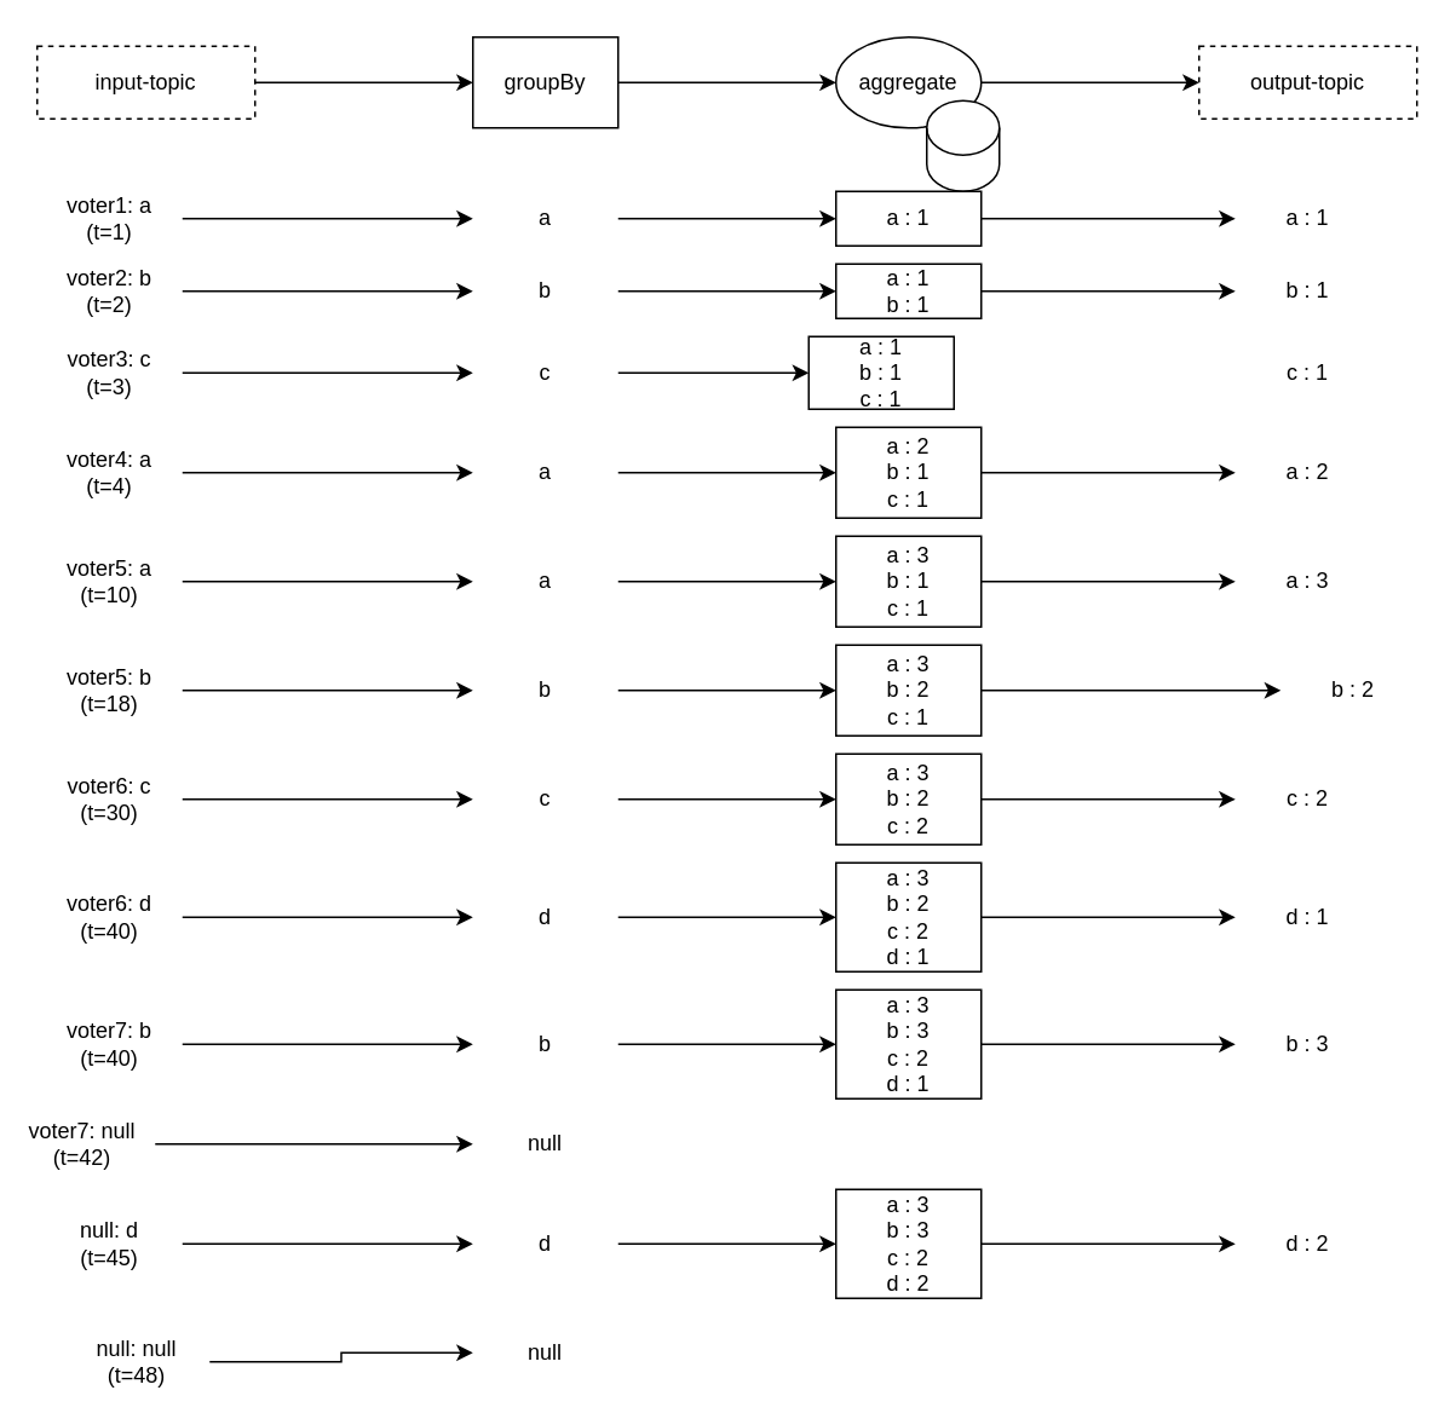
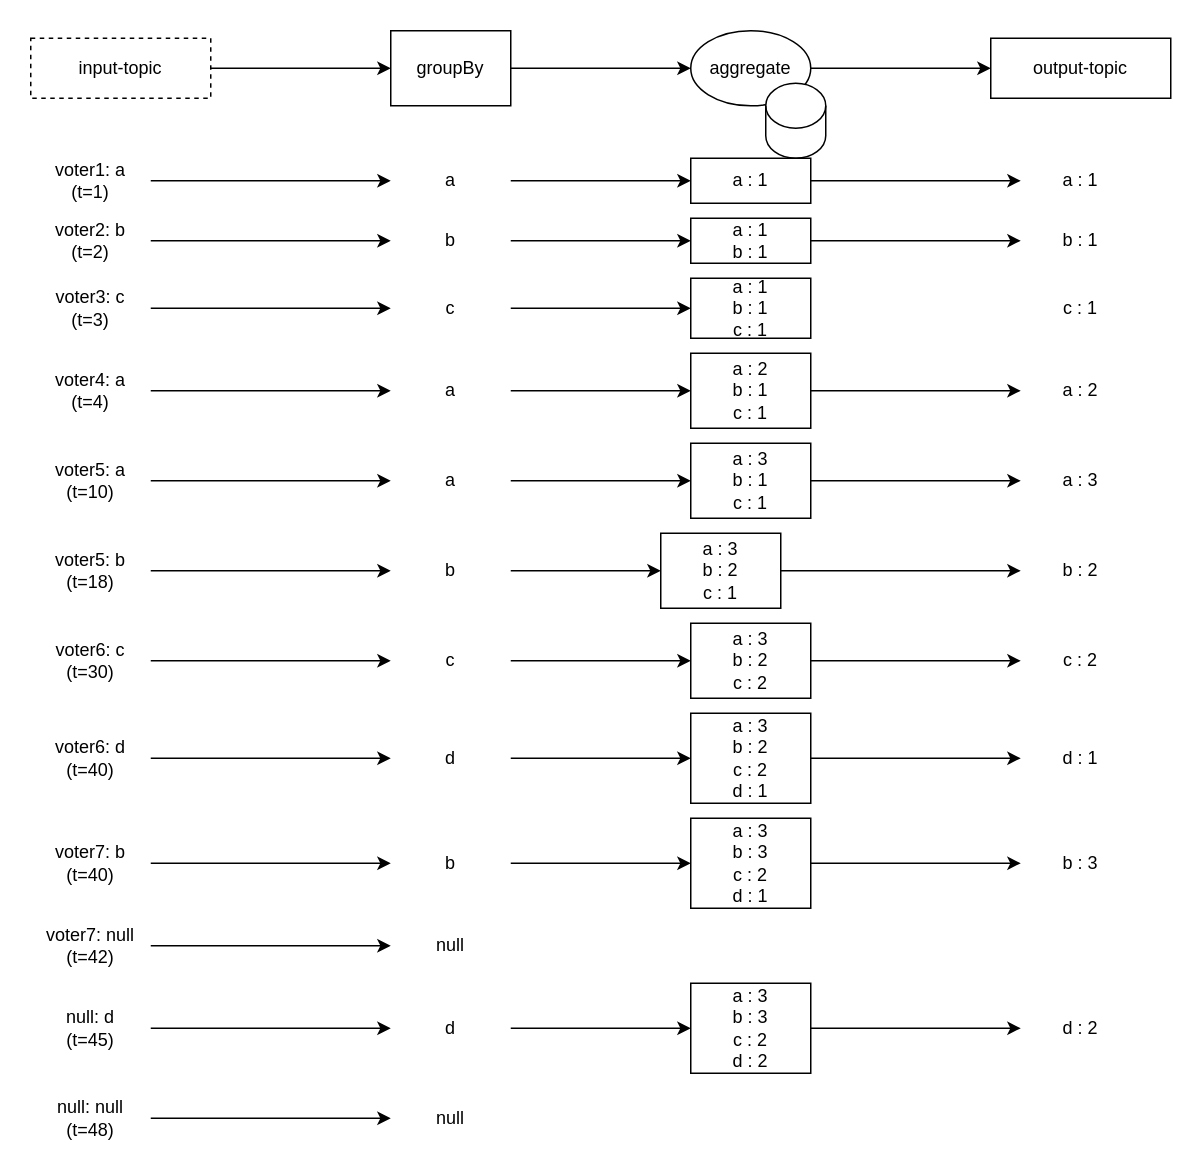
- <mxCell id="9" value="&lt;div&gt;&lt;font&gt;output-topic&lt;/font&gt;&lt;/div&gt;" style="rounded=0;whiteSpace=wrap;html=1;strokeColor=#000000;fontColor=#000000;dashed=1;" vertex="1" parent="1"><mxGeometry x="660" y="25" width="120" height="40" as="geometry" /></mxCell>
+ <mxCell id="9" value="&lt;div&gt;&lt;font&gt;output-topic&lt;/font&gt;&lt;/div&gt;" style="rounded=0;whiteSpace=wrap;html=1;strokeColor=#000000;fontColor=#000000;" vertex="1" parent="1"><mxGeometry x="660" y="25" width="120" height="40" as="geometry" /></mxCell>
- <mxCell id="28" value="a : 1&lt;div&gt;b : 1&lt;/div&gt;&lt;div&gt;c : 1&lt;/div&gt;" style="text;html=1;align=center;verticalAlign=middle;whiteSpace=wrap;rounded=0;fontColor=#000000;strokeColor=default;" vertex="1" parent="1"><mxGeometry x="445" y="185" width="80" height="40" as="geometry" /></mxCell>
+ <mxCell id="28" value="a : 1&lt;div&gt;b : 1&lt;/div&gt;&lt;div&gt;c : 1&lt;/div&gt;" style="text;html=1;align=center;verticalAlign=middle;whiteSpace=wrap;rounded=0;fontColor=#000000;strokeColor=default;" vertex="1" parent="1"><mxGeometry x="460" y="185" width="80" height="40" as="geometry" /></mxCell>
- <mxCell id="49" value="a : 3&lt;div&gt;b : 2&lt;/div&gt;&lt;div&gt;c : 1&lt;/div&gt;" style="text;html=1;align=center;verticalAlign=middle;whiteSpace=wrap;rounded=0;fontColor=#000000;strokeColor=default;" vertex="1" parent="1"><mxGeometry x="460" y="355" width="80" height="50" as="geometry" /></mxCell>
+ <mxCell id="49" value="a : 3&lt;div&gt;b : 2&lt;/div&gt;&lt;div&gt;c : 1&lt;/div&gt;" style="text;html=1;align=center;verticalAlign=middle;whiteSpace=wrap;rounded=0;fontColor=#000000;strokeColor=default;" vertex="1" parent="1"><mxGeometry x="440" y="355" width="80" height="50" as="geometry" /></mxCell>
- <mxCell id="50" value="b : 2" style="text;html=1;align=center;verticalAlign=middle;whiteSpace=wrap;rounded=0;fontColor=#000000;" vertex="1" parent="1"><mxGeometry x="705" y="365" width="80" height="30" as="geometry" /></mxCell>
+ <mxCell id="50" value="b : 2" style="text;html=1;align=center;verticalAlign=middle;whiteSpace=wrap;rounded=0;fontColor=#000000;" vertex="1" parent="1"><mxGeometry x="680" y="365" width="80" height="30" as="geometry" /></mxCell>
- <mxCell id="73" value="voter7: null&lt;div&gt;(t=42)&lt;/div&gt;" style="text;html=1;align=center;verticalAlign=middle;whiteSpace=wrap;rounded=0;fontColor=#000000;" vertex="1" parent="1"><mxGeometry x="5" y="615" width="80" height="30" as="geometry" /></mxCell>
+ <mxCell id="73" value="voter7: null&lt;div&gt;(t=42)&lt;/div&gt;" style="text;html=1;align=center;verticalAlign=middle;whiteSpace=wrap;rounded=0;fontColor=#000000;" vertex="1" parent="1"><mxGeometry x="20" y="615" width="80" height="30" as="geometry" /></mxCell>
- <mxCell id="83" value="null: null&lt;div&gt;(t=48)&lt;/div&gt;" style="text;html=1;align=center;verticalAlign=middle;whiteSpace=wrap;rounded=0;fontColor=#000000;" vertex="1" parent="1"><mxGeometry x="35" y="735" width="80" height="30" as="geometry" /></mxCell>
+ <mxCell id="83" value="null: null&lt;div&gt;(t=48)&lt;/div&gt;" style="text;html=1;align=center;verticalAlign=middle;whiteSpace=wrap;rounded=0;fontColor=#000000;" vertex="1" parent="1"><mxGeometry x="20" y="730" width="80" height="30" as="geometry" /></mxCell>
